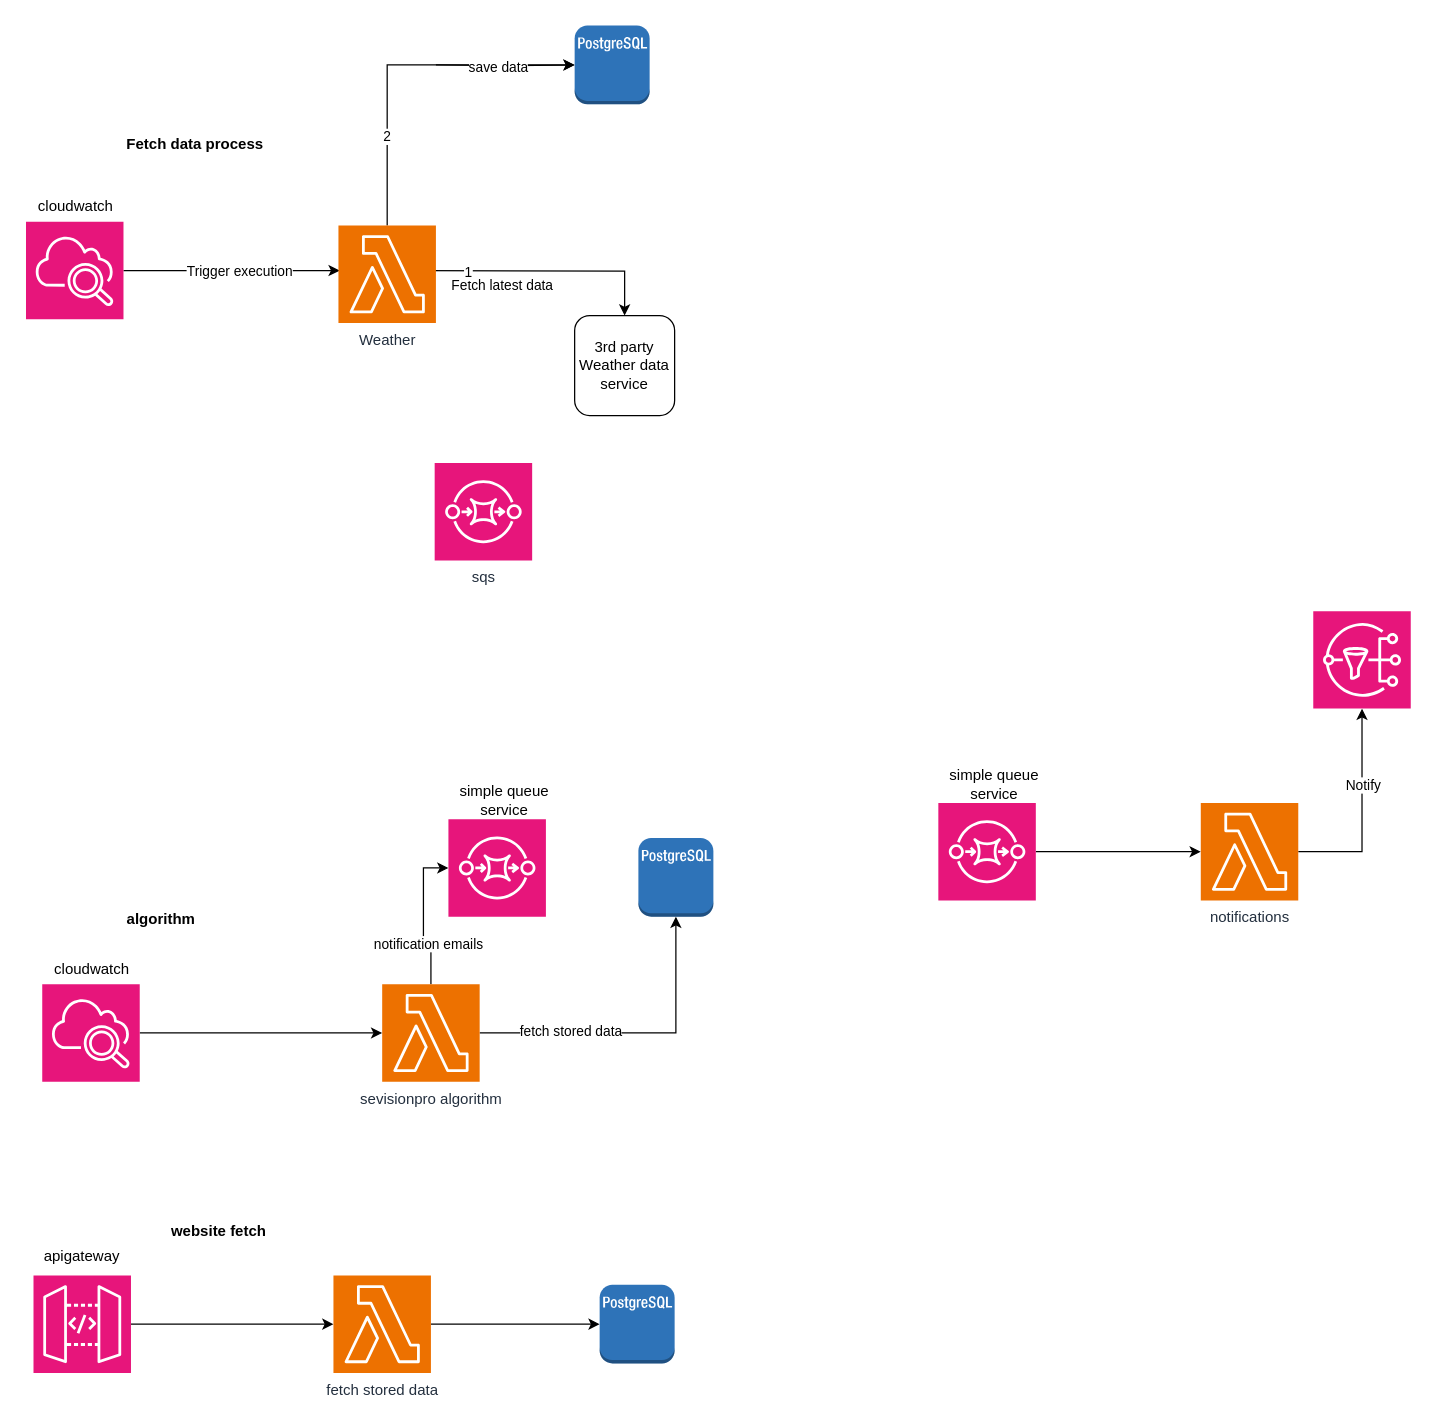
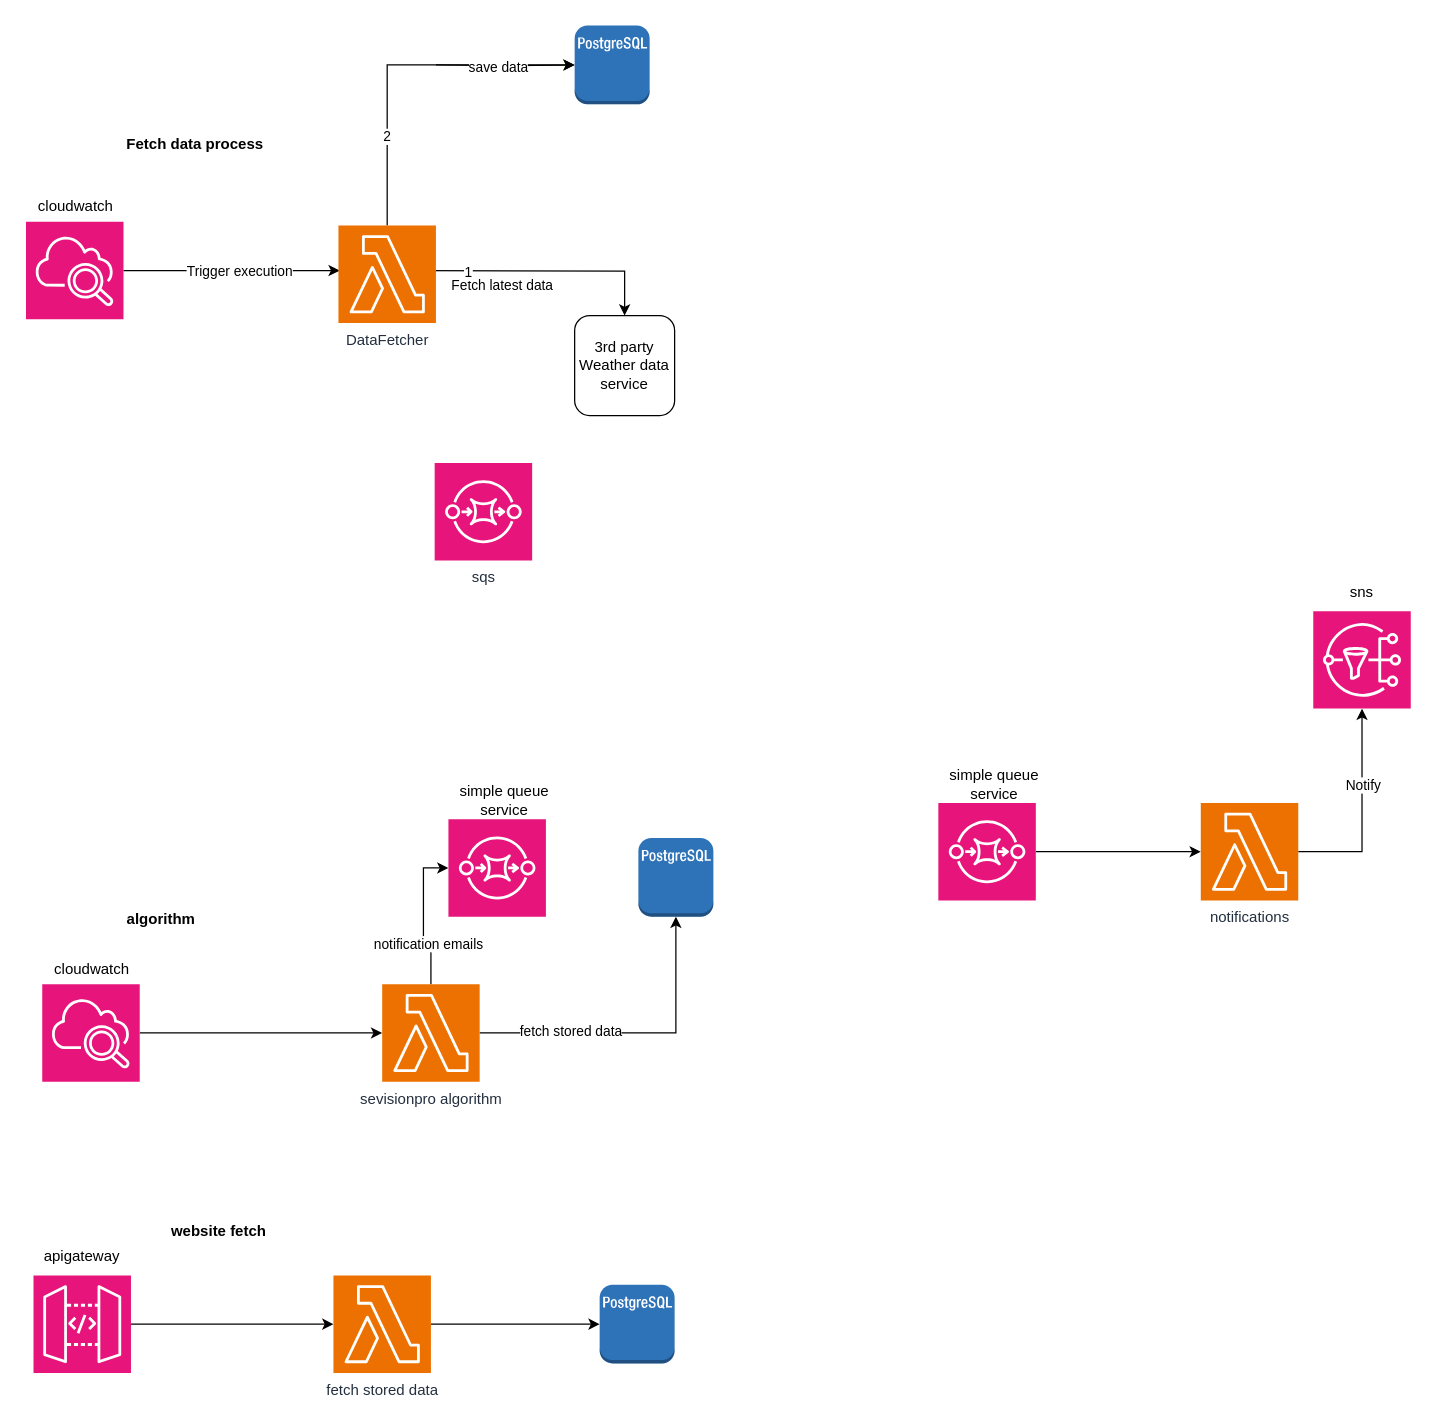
- <mxCell id="11" value="Weather" style="sketch=0;points=[[0,0,0],[0.25,0,0],[0.5,0,0],[0.75,0,0],[1,0,0],[0,1,0],[0.25,1,0],[0.5,1,0],[0.75,1,0],[1,1,0],[0,0.25,0],[0,0.5,0],[0,0.75,0],[1,0.25,0],[1,0.5,0],[1,0.75,0]];outlineConnect=0;fontColor=#232F3E;fillColor=#ED7100;strokeColor=#ffffff;dashed=0;verticalLabelPosition=bottom;verticalAlign=top;align=center;html=1;fontSize=12;fontStyle=0;aspect=fixed;shape=mxgraph.aws4.resourceIcon;resIcon=mxgraph.aws4.lambda;" vertex="1" parent="1"><mxGeometry x="270" y="180" width="78" height="78" as="geometry" /></mxCell>
+ <mxCell id="11" value="DataFetcher" style="sketch=0;points=[[0,0,0],[0.25,0,0],[0.5,0,0],[0.75,0,0],[1,0,0],[0,1,0],[0.25,1,0],[0.5,1,0],[0.75,1,0],[1,1,0],[0,0.25,0],[0,0.5,0],[0,0.75,0],[1,0.25,0],[1,0.5,0],[1,0.75,0]];outlineConnect=0;fontColor=#232F3E;fillColor=#ED7100;strokeColor=#ffffff;dashed=0;verticalLabelPosition=bottom;verticalAlign=top;align=center;html=1;fontSize=12;fontStyle=0;aspect=fixed;shape=mxgraph.aws4.resourceIcon;resIcon=mxgraph.aws4.lambda;" vertex="1" parent="1"><mxGeometry x="270" y="180" width="78" height="78" as="geometry" /></mxCell>
+ <mxCell id="35" value="sns" style="text;html=1;strokeColor=none;fillColor=none;align=center;verticalAlign=middle;whiteSpace=wrap;rounded=0;" vertex="1" parent="1"><mxGeometry x="1059" y="458.5" width="60" height="30" as="geometry" /></mxCell>
